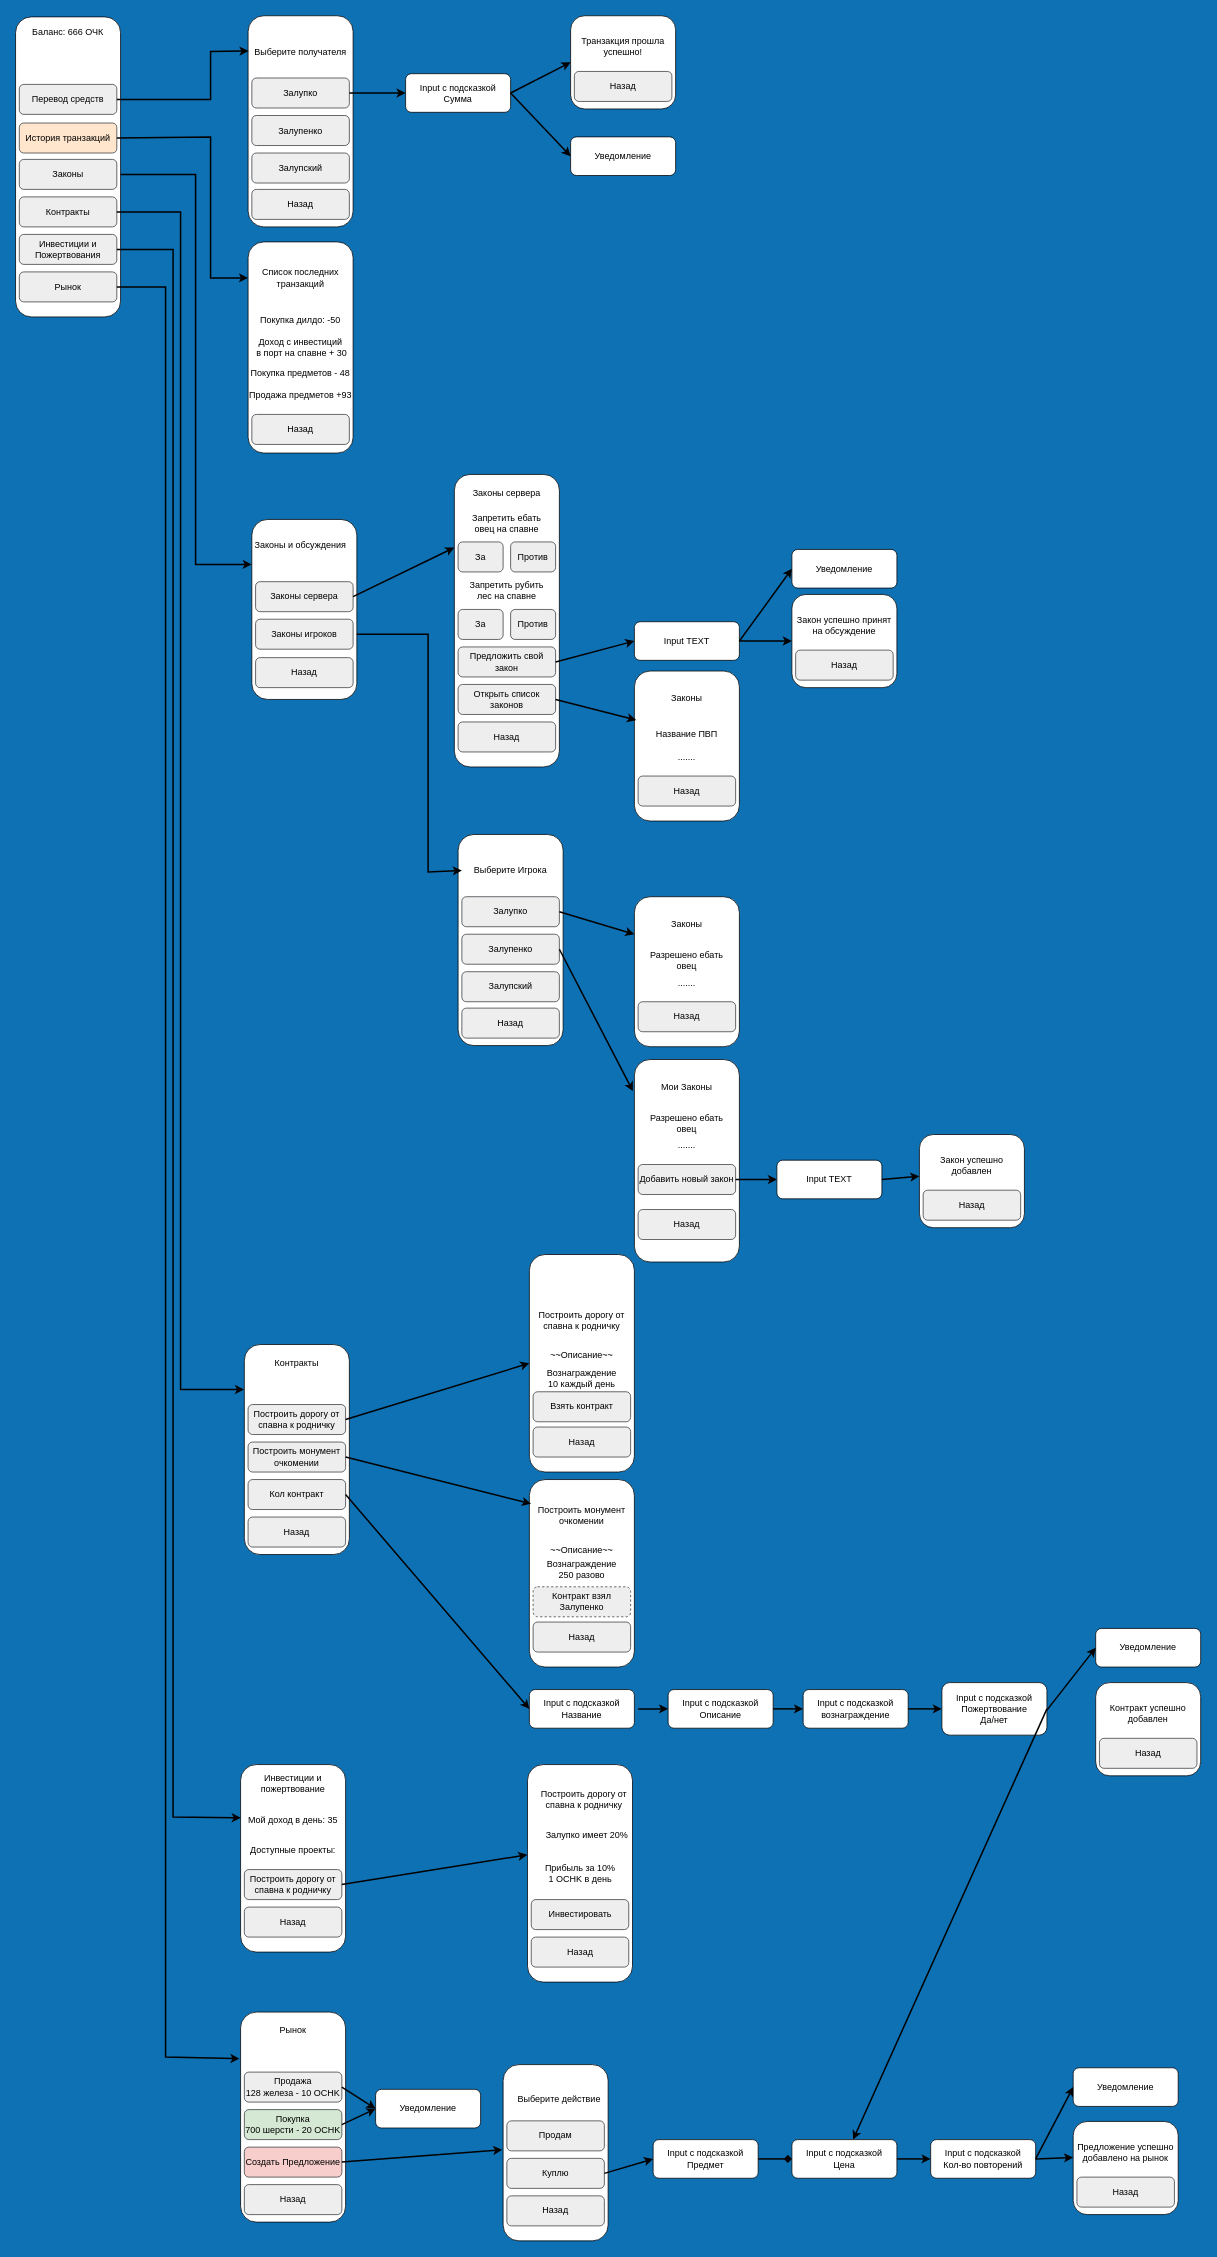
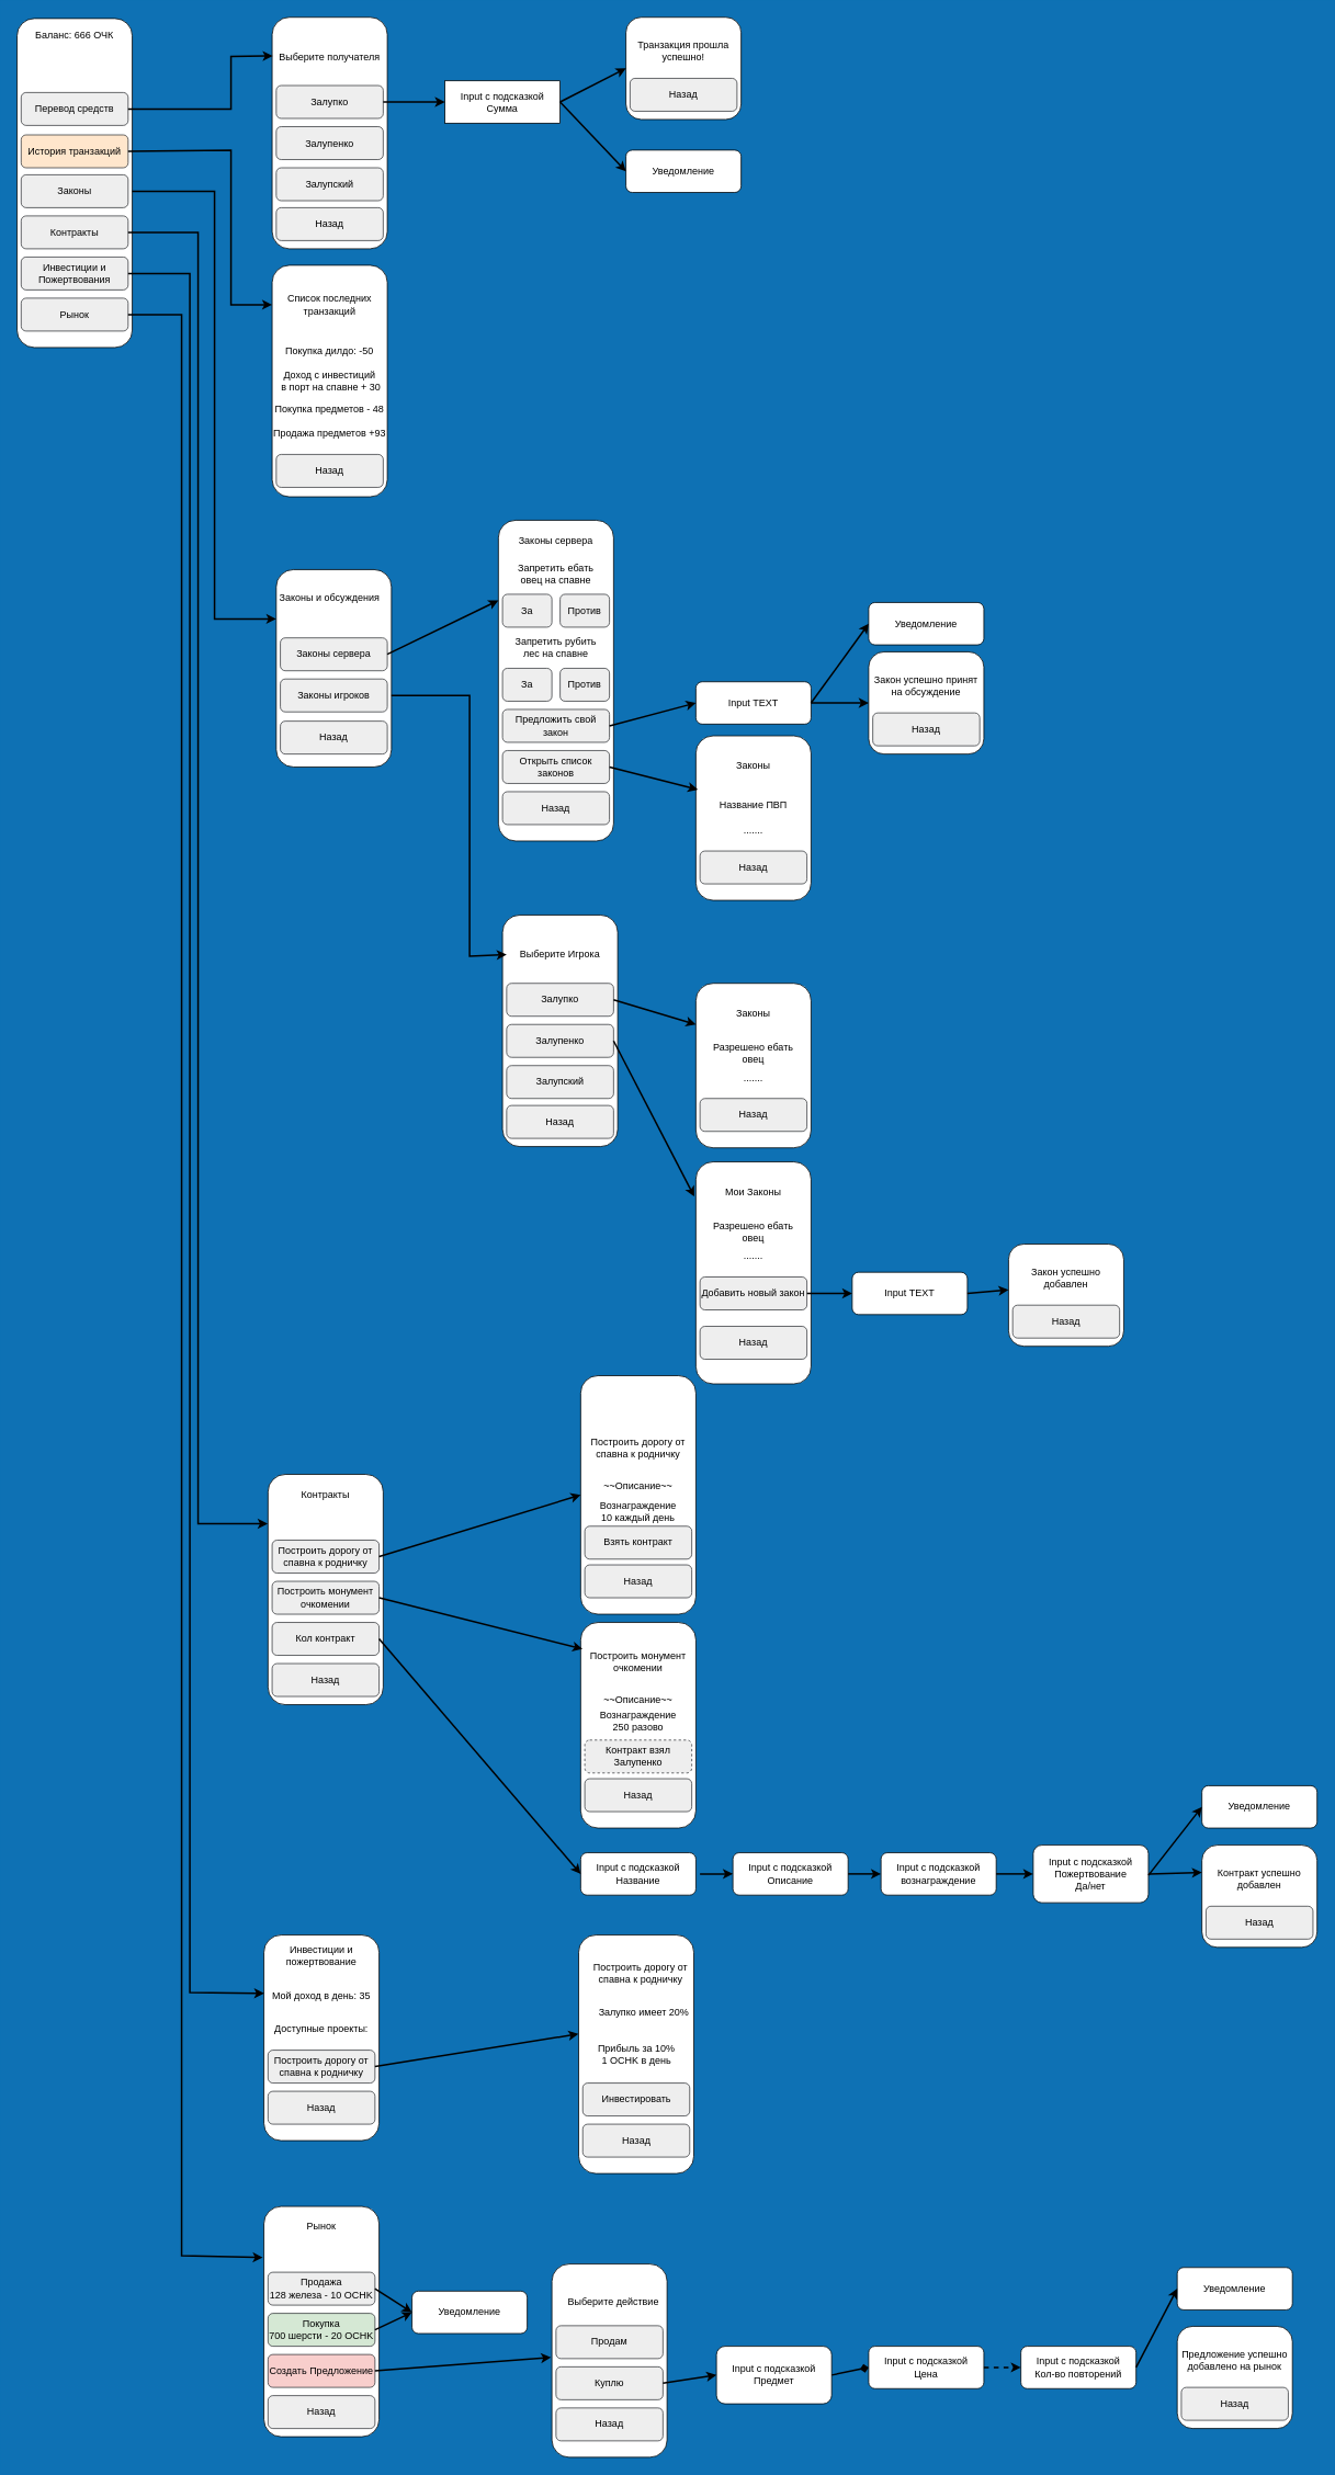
- <mxCell id="14" value="Input с подсказкой&lt;br&gt;Сумма" style="rounded=1;whiteSpace=wrap;html=1;" parent="1" vertex="1"><mxGeometry x="540" y="97.75" width="140" height="51.5" as="geometry" /></mxCell>
+ <mxCell id="14" value="Input с подсказкой&lt;br&gt;Сумма" style="whiteSpace=wrap;html=1;rounded=0;" parent="1" vertex="1"><mxGeometry x="540" y="97.75" width="140" height="51.5" as="geometry" /></mxCell>
- <mxCell id="117" value="" style="endArrow=classic;html=1;rounded=0;strokeWidth=2;exitX=1;exitY=0.5;exitDx=0;exitDy=0;" parent="1" source="112" target="150" edge="1"><mxGeometry width="50" height="50" relative="1" as="geometry"><mxPoint x="1220" y="2288" as="sourcePoint" /><mxPoint x="1275" y="2297" as="targetPoint" /></mxGeometry></mxCell>
+ <mxCell id="117" value="" style="endArrow=classic;html=1;rounded=0;strokeWidth=2;exitX=1;exitY=0.5;exitDx=0;exitDy=0;entryX=0;entryY=0.25;entryDx=0;entryDy=0;" parent="1" source="112" target="115" edge="1"><mxGeometry width="50" height="50" relative="1" as="geometry"><mxPoint x="1220" y="2288" as="sourcePoint" /><mxPoint x="1275" y="2297" as="targetPoint" /></mxGeometry></mxCell>
- <mxCell id="163" value="" style="endArrow=classic;html=1;rounded=0;strokeWidth=2;exitX=1;exitY=0.5;exitDx=0;exitDy=0;entryX=0;entryY=0.75;entryDx=0;entryDy=0;" parent="1" source="162" target="153" edge="1"><mxGeometry width="50" height="50" relative="1" as="geometry"><mxPoint x="1235" y="2928.75" as="sourcePoint" /><mxPoint x="1465" y="2918.75" as="targetPoint" /></mxGeometry></mxCell>
- <mxCell id="148" value="Input с подсказкой&lt;br&gt;Предмет" style="rounded=1;whiteSpace=wrap;html=1;" parent="1" vertex="1"><mxGeometry x="870" y="2852" width="140" height="51.5" as="geometry" /></mxCell>
+ <mxCell id="148" value="Input с подсказкой&lt;br&gt;Предмет" style="rounded=1;whiteSpace=wrap;html=1;" parent="1" vertex="1"><mxGeometry x="870" y="2852" width="140" height="70" as="geometry" /></mxCell>
- <mxCell id="164" value="" style="endArrow=classic;html=1;rounded=0;strokeWidth=2;entryX=0;entryY=0.5;entryDx=0;entryDy=0;exitX=1;exitY=0.5;exitDx=0;exitDy=0;" parent="1" source="150" target="162" edge="1"><mxGeometry width="50" height="50" relative="1" as="geometry"><mxPoint x="1200" y="2882" as="sourcePoint" /><mxPoint x="1065" y="2888" as="targetPoint" /></mxGeometry></mxCell>
+ <mxCell id="164" value="" style="endArrow=classic;html=1;rounded=0;strokeWidth=2;entryX=0;entryY=0.5;entryDx=0;entryDy=0;exitX=1;exitY=0.5;exitDx=0;exitDy=0;dashed=1;" parent="1" source="150" target="162" edge="1"><mxGeometry width="50" height="50" relative="1" as="geometry"><mxPoint x="1200" y="2882" as="sourcePoint" /><mxPoint x="1065" y="2888" as="targetPoint" /></mxGeometry></mxCell>
